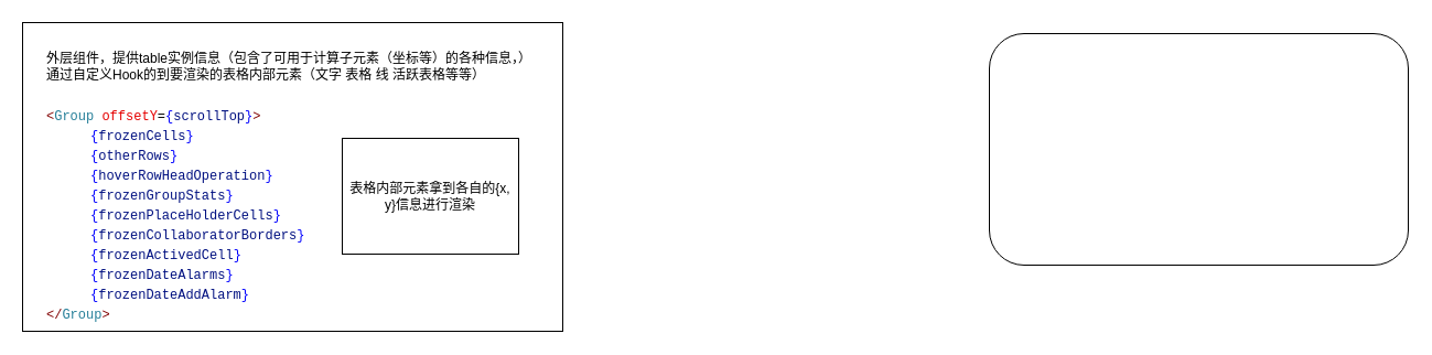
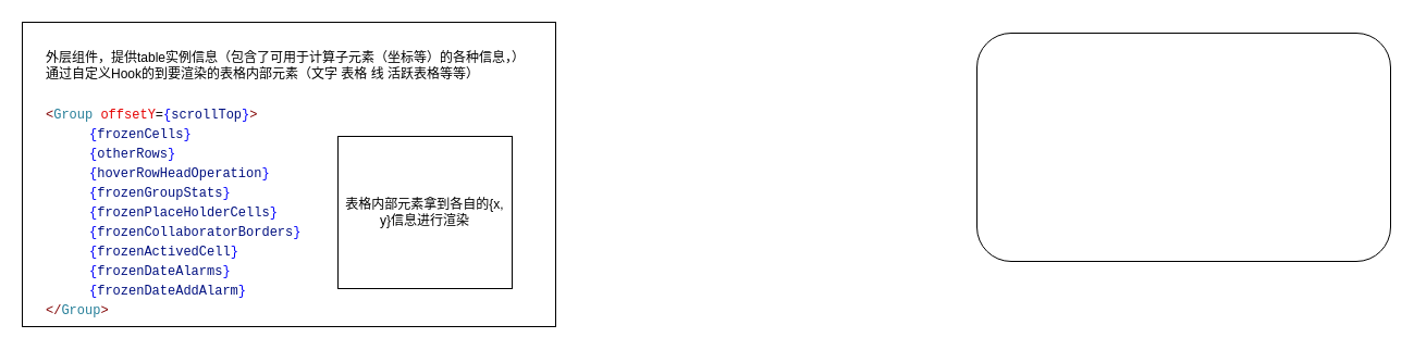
- <mxCell id="5" value="表格内部元素拿到各自的{x, y}信息进行渲染" style="rounded=0;whiteSpace=wrap;html=1;" vertex="1" parent="1"><mxGeometry x="310" y="125" width="160" height="105" as="geometry" /></mxCell>
+ <mxCell id="5" value="表格内部元素拿到各自的{x, y}信息进行渲染" style="rounded=0;whiteSpace=wrap;html=1;" vertex="1" parent="1"><mxGeometry x="310" y="125" width="160" height="140" as="geometry" /></mxCell>
